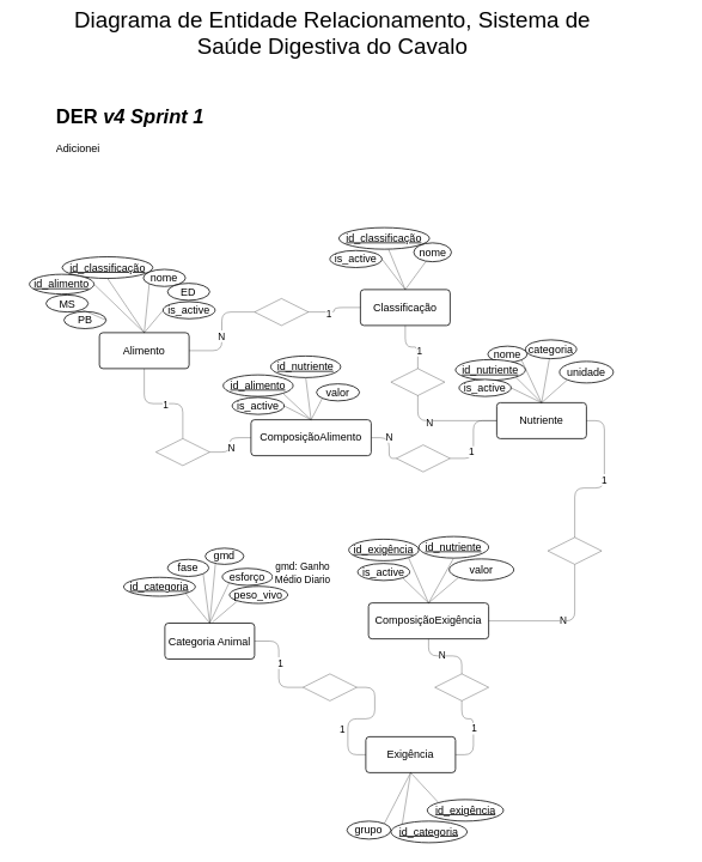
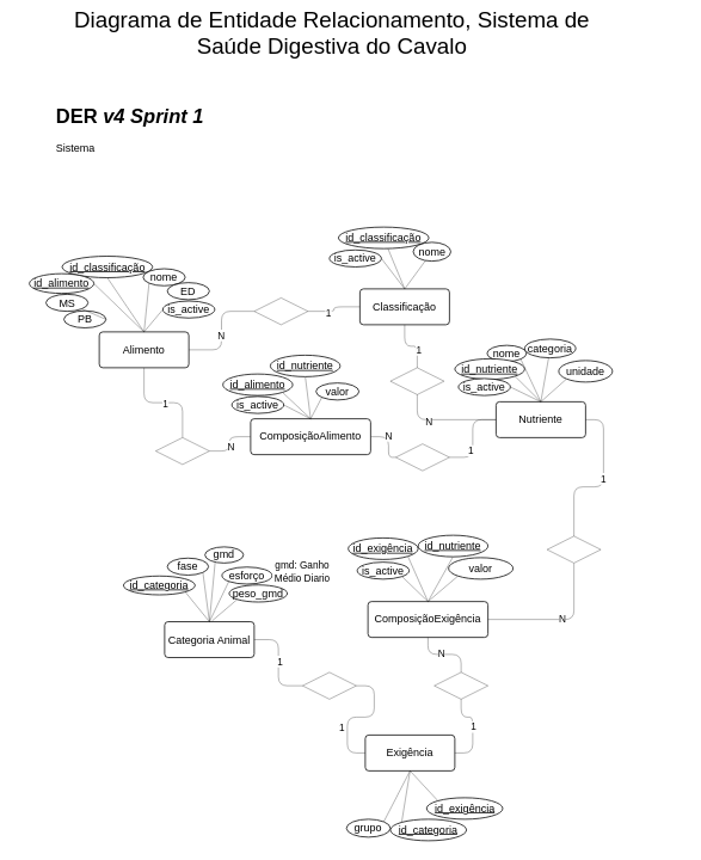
- <mxCell id="103" value="&lt;h1 style=&quot;margin-top: 0px;&quot;&gt;&lt;span style=&quot;background-color: light-dark(#ffffff, var(--ge-dark-color, #121212)); color: light-dark(rgb(0, 0, 0), rgb(255, 255, 255));&quot;&gt;DER&amp;nbsp;&lt;i&gt;v4 Sprint 1&lt;/i&gt;&lt;/span&gt;&lt;/h1&gt;&lt;div style=&quot;&quot;&gt;&lt;span style=&quot;font-size: 12px;&quot;&gt;Adicionei&amp;nbsp;&lt;/span&gt;&lt;/div&gt;" style="text;html=1;whiteSpace=wrap;overflow=hidden;rounded=0;fontFamily=Helvetica;fontSize=11;fontColor=default;labelBackgroundColor=default;align=left;" parent="1" vertex="1"><mxGeometry x="60" y="110" width="425" height="120" as="geometry" /></mxCell>
+ <mxCell id="103" value="&lt;h1 style=&quot;margin-top: 0px;&quot;&gt;&lt;span style=&quot;background-color: light-dark(#ffffff, var(--ge-dark-color, #121212)); color: light-dark(rgb(0, 0, 0), rgb(255, 255, 255));&quot;&gt;DER&amp;nbsp;&lt;i&gt;v4 Sprint 1&lt;/i&gt;&lt;/span&gt;&lt;/h1&gt;&lt;div style=&quot;&quot;&gt;&lt;span style=&quot;font-size: 12px;&quot;&gt;Sistema&amp;nbsp;&lt;/span&gt;&lt;/div&gt;" style="text;html=1;whiteSpace=wrap;overflow=hidden;rounded=0;fontFamily=Helvetica;fontSize=11;fontColor=default;labelBackgroundColor=default;align=left;" parent="1" vertex="1"><mxGeometry x="60" y="110" width="425" height="120" as="geometry" /></mxCell>
- <mxCell id="70" value="peso_vivo" style="ellipse;whiteSpace=wrap;html=1;align=center;" parent="65" vertex="1"><mxGeometry x="72" y="20" width="65" height="19" as="geometry" /></mxCell>
+ <mxCell id="70" value="peso_gmd" style="ellipse;whiteSpace=wrap;html=1;align=center;" parent="65" vertex="1"><mxGeometry x="72" y="20" width="65" height="19" as="geometry" /></mxCell>
